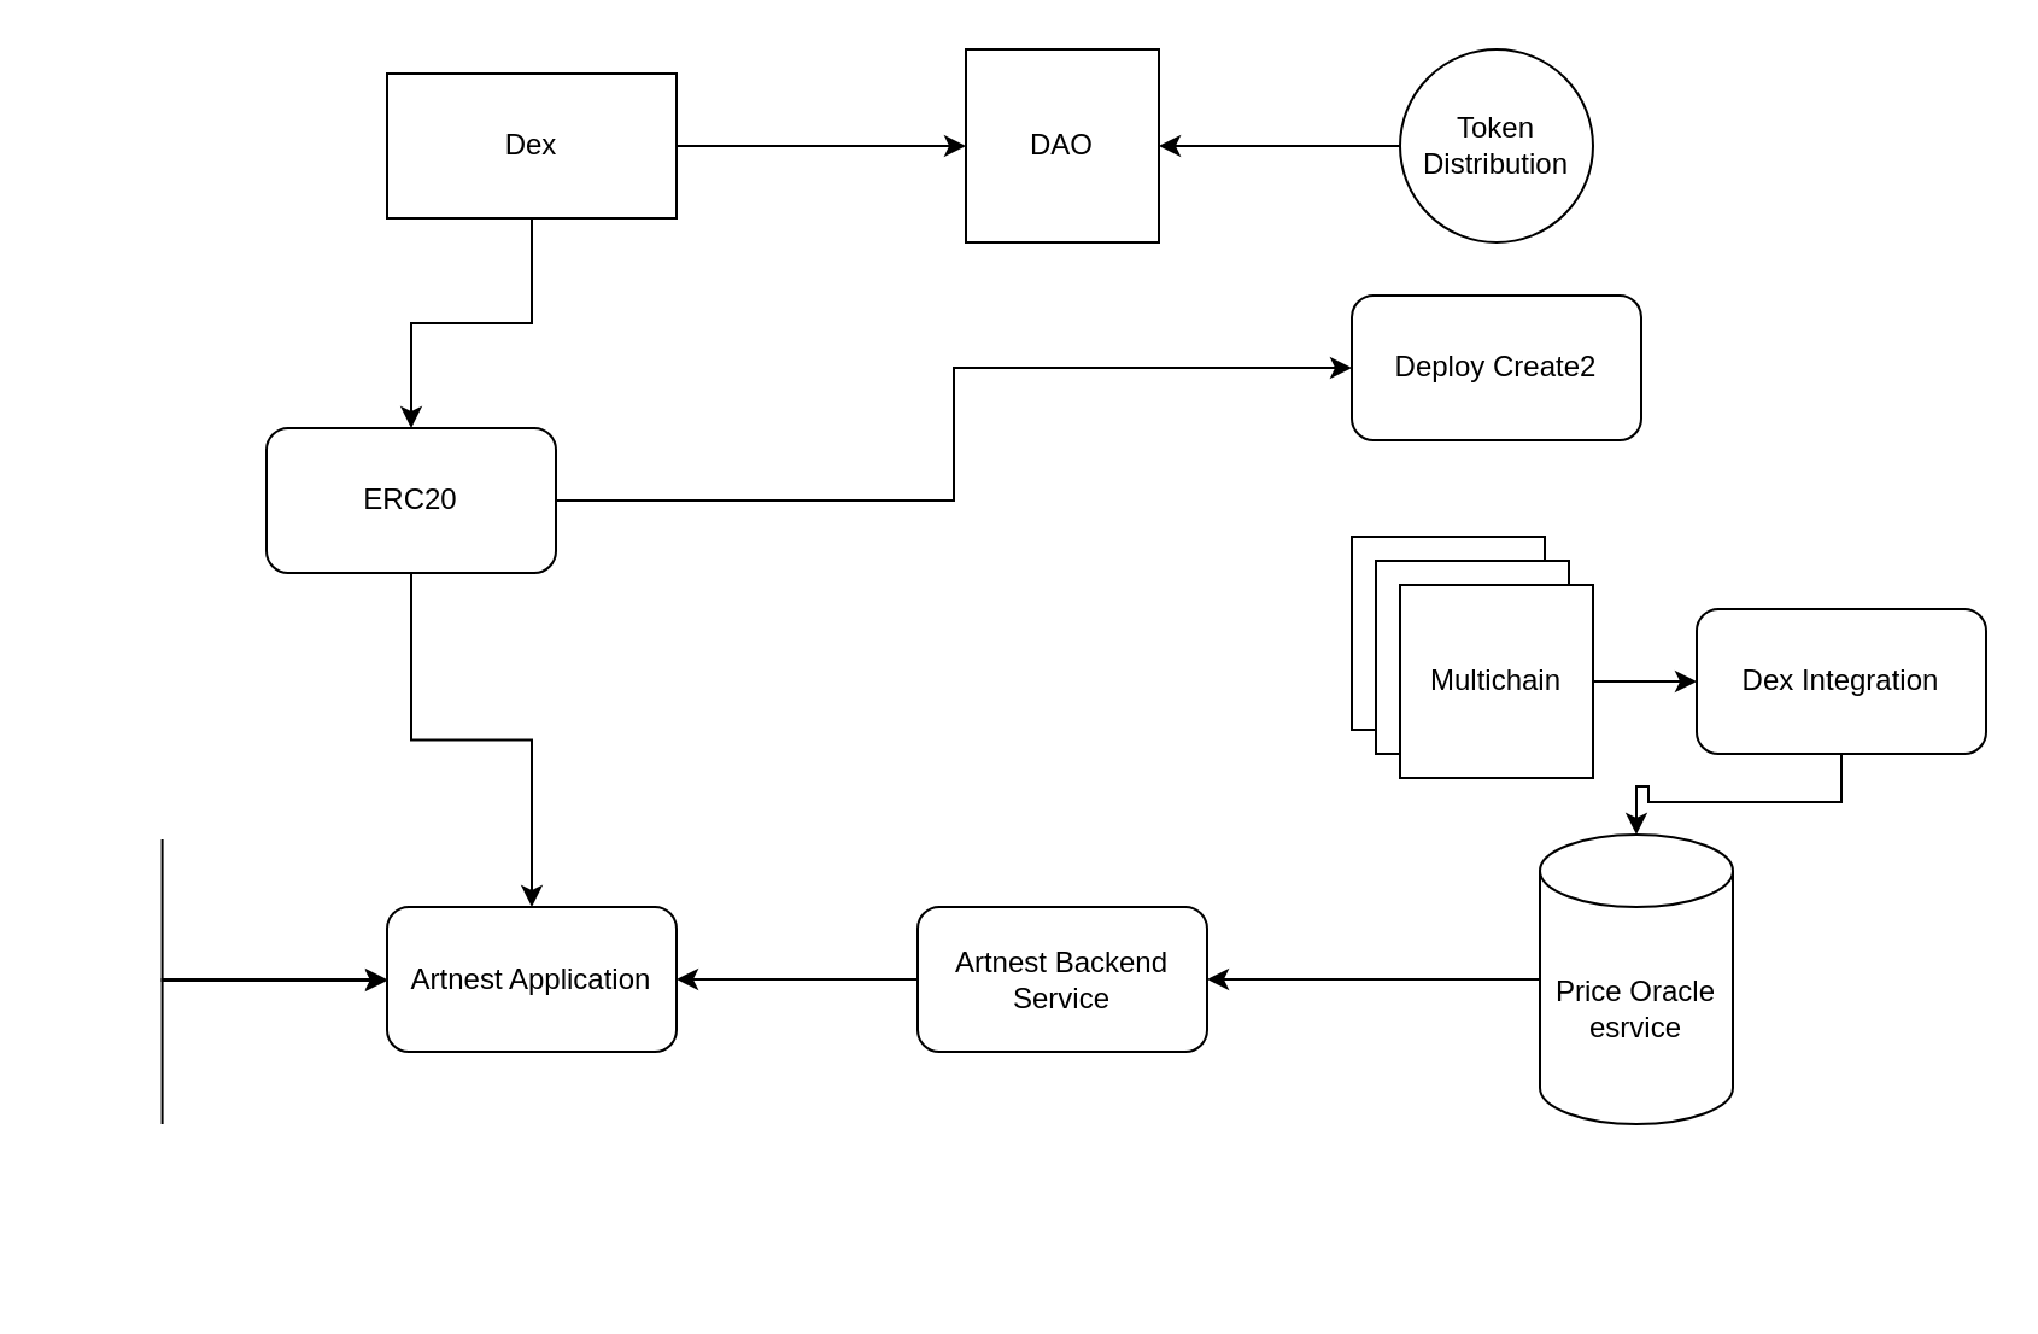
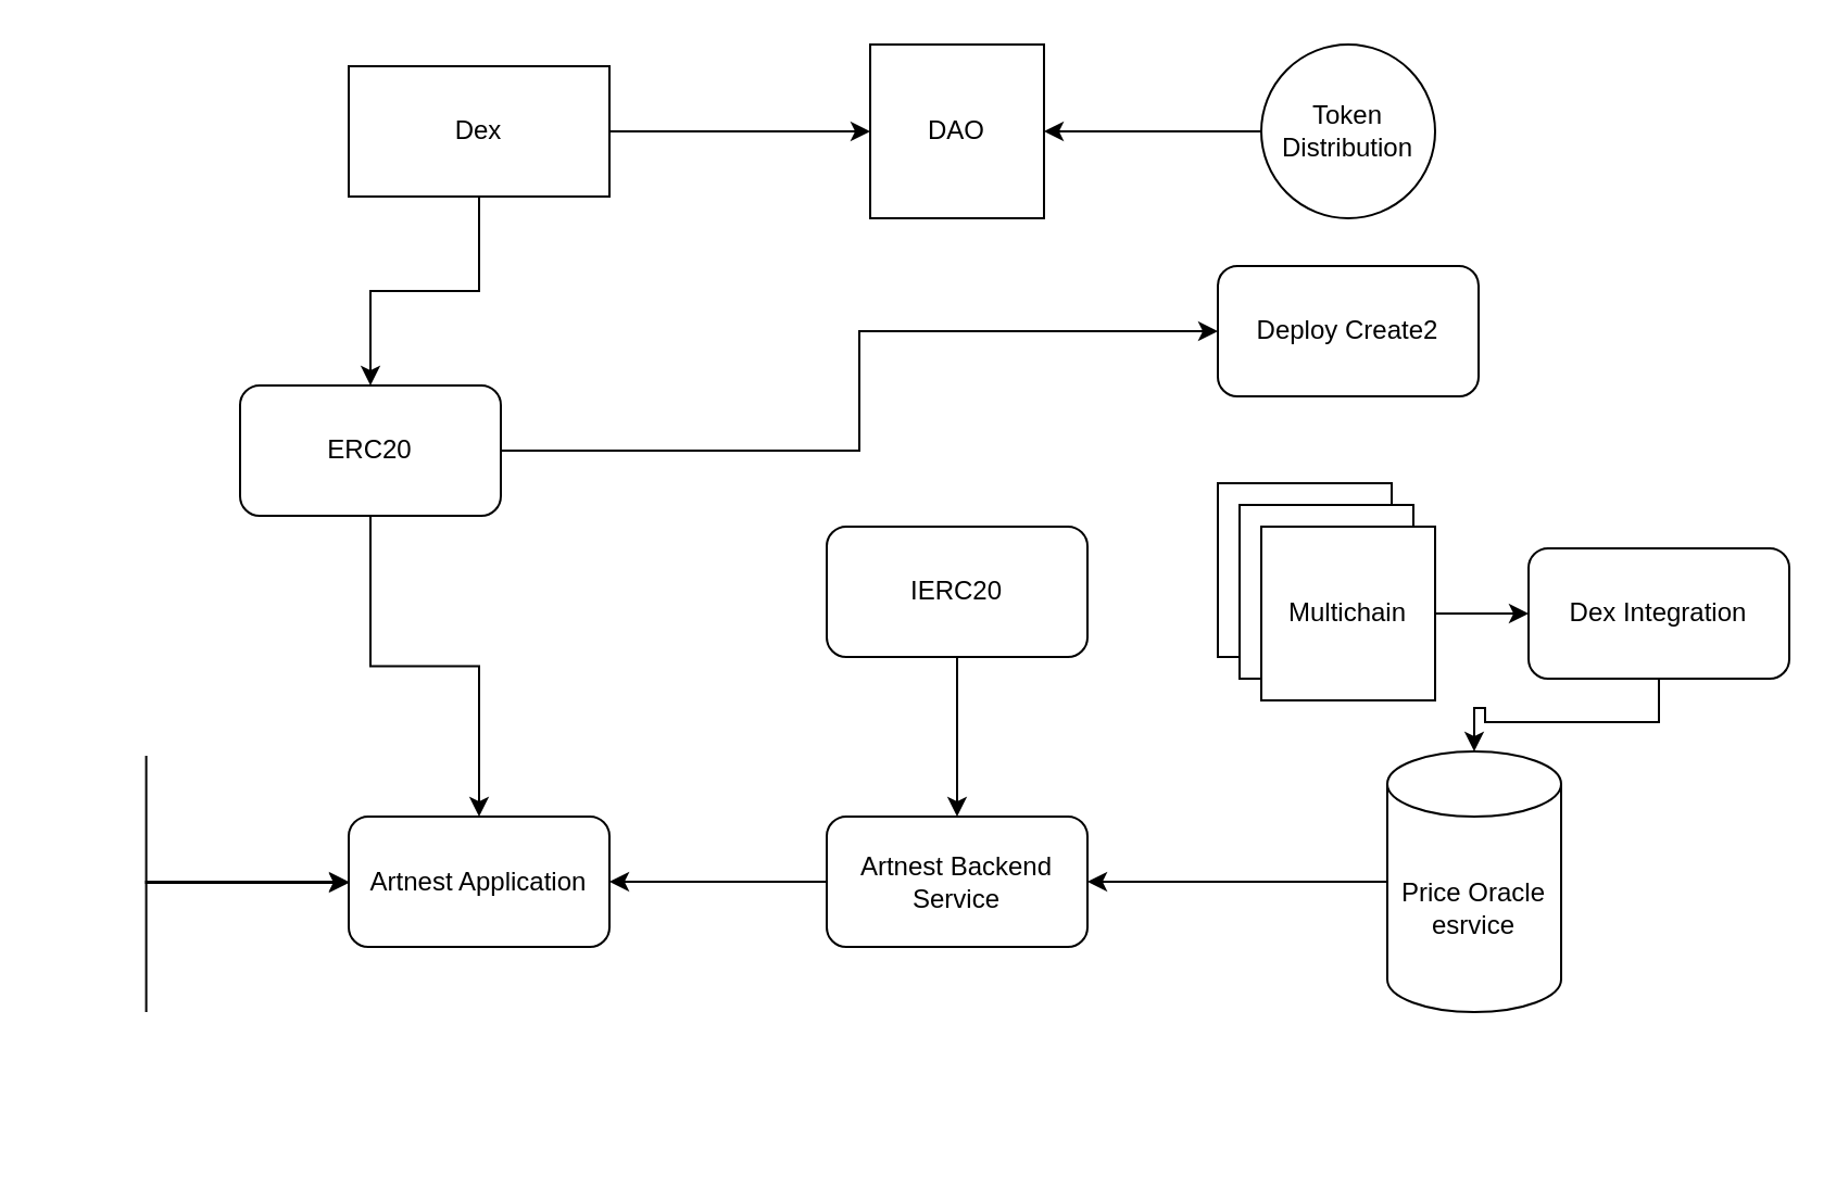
+ <mxCell id="28" value="IERC20" style="rounded=1;whiteSpace=wrap;html=1;" vertex="1" parent="1"><mxGeometry x="380" y="242" width="120" height="60" as="geometry" /></mxCell>
+ <mxCell id="27" value="" style="edgeStyle=orthogonalEdgeStyle;rounded=0;orthogonalLoop=1;jettySize=auto;html=1;" edge="1" parent="1" source="28" target="26"><mxGeometry relative="1" as="geometry" /></mxCell>
